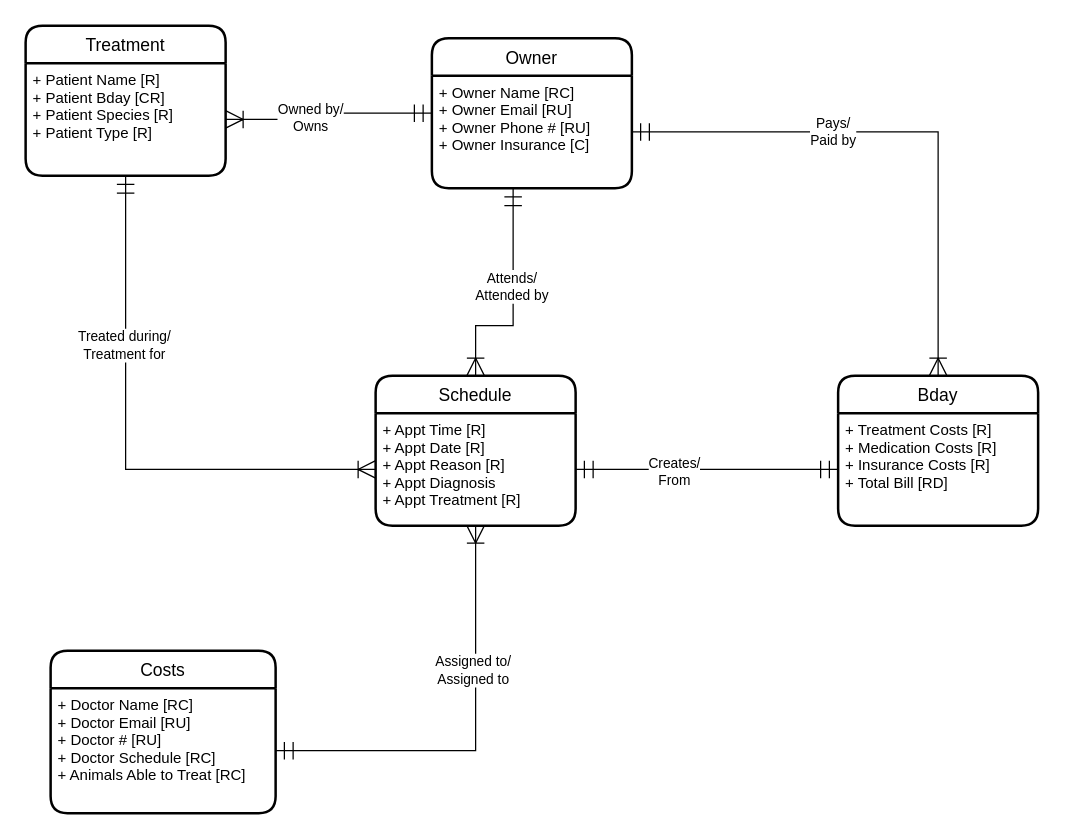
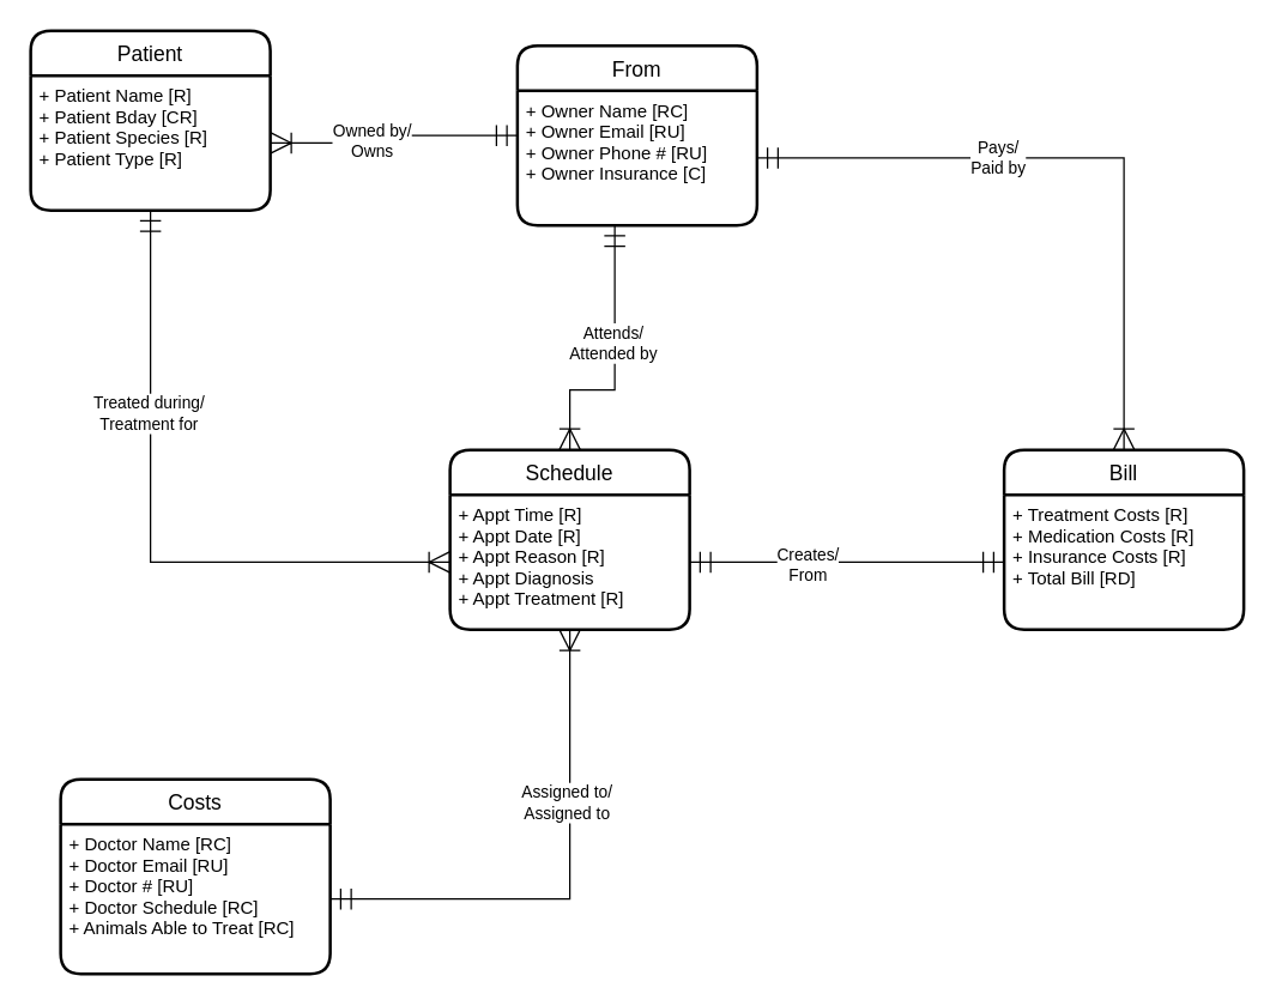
- <mxCell id="2" value="Treatment" style="swimlane;childLayout=stackLayout;horizontal=1;startSize=30;horizontalStack=0;rounded=1;fontSize=14;fontStyle=0;strokeWidth=2;resizeParent=0;resizeLast=1;shadow=0;dashed=0;align=center;" vertex="1" parent="1"><mxGeometry x="20" y="20" width="160" height="120" as="geometry" /></mxCell>
+ <mxCell id="2" value="Patient" style="swimlane;childLayout=stackLayout;horizontal=1;startSize=30;horizontalStack=0;rounded=1;fontSize=14;fontStyle=0;strokeWidth=2;resizeParent=0;resizeLast=1;shadow=0;dashed=0;align=center;" vertex="1" parent="1"><mxGeometry x="20" y="20" width="160" height="120" as="geometry" /></mxCell>
- <mxCell id="4" value="Owner" style="swimlane;childLayout=stackLayout;horizontal=1;startSize=30;horizontalStack=0;rounded=1;fontSize=14;fontStyle=0;strokeWidth=2;resizeParent=0;resizeLast=1;shadow=0;dashed=0;align=center;" vertex="1" parent="1"><mxGeometry x="345" y="30" width="160" height="120" as="geometry" /></mxCell>
+ <mxCell id="4" value="From" style="swimlane;childLayout=stackLayout;horizontal=1;startSize=30;horizontalStack=0;rounded=1;fontSize=14;fontStyle=0;strokeWidth=2;resizeParent=0;resizeLast=1;shadow=0;dashed=0;align=center;" vertex="1" parent="1"><mxGeometry x="345" y="30" width="160" height="120" as="geometry" /></mxCell>
- <mxCell id="8" value="Bday" style="swimlane;childLayout=stackLayout;horizontal=1;startSize=30;horizontalStack=0;rounded=1;fontSize=14;fontStyle=0;strokeWidth=2;resizeParent=0;resizeLast=1;shadow=0;dashed=0;align=center;" vertex="1" parent="1"><mxGeometry x="670" y="300" width="160" height="120" as="geometry" /></mxCell>
+ <mxCell id="8" value="Bill" style="swimlane;childLayout=stackLayout;horizontal=1;startSize=30;horizontalStack=0;rounded=1;fontSize=14;fontStyle=0;strokeWidth=2;resizeParent=0;resizeLast=1;shadow=0;dashed=0;align=center;" vertex="1" parent="1"><mxGeometry x="670" y="300" width="160" height="120" as="geometry" /></mxCell>
